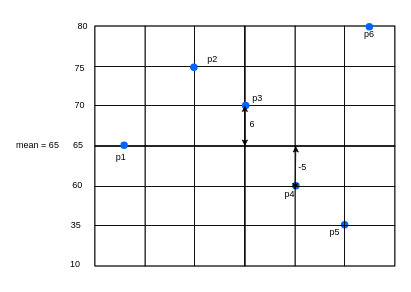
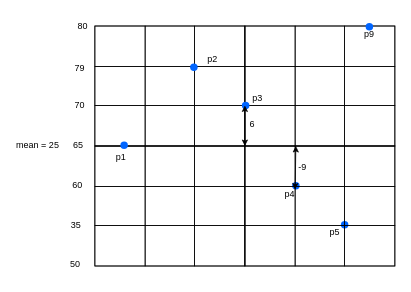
- <mxCell id="77" value="p6" style="text;html=1;align=center;verticalAlign=middle;whiteSpace=wrap;rounded=0;" vertex="1" parent="1"><mxGeometry x="462" y="30" width="60" height="30" as="geometry" /></mxCell>
+ <mxCell id="77" value="p9" style="text;html=1;align=center;verticalAlign=middle;whiteSpace=wrap;rounded=0;" vertex="1" parent="1"><mxGeometry x="462" y="30" width="60" height="30" as="geometry" /></mxCell>
- <mxCell id="63" value="75" style="text;html=1;align=center;verticalAlign=middle;whiteSpace=wrap;rounded=0;" vertex="1" parent="1"><mxGeometry x="76" y="75" width="60" height="30" as="geometry" /></mxCell>
+ <mxCell id="63" value="79" style="text;html=1;align=center;verticalAlign=middle;whiteSpace=wrap;rounded=0;" vertex="1" parent="1"><mxGeometry x="76" y="75" width="60" height="30" as="geometry" /></mxCell>
- <mxCell id="60" value="mean = 65" style="text;html=1;align=center;verticalAlign=middle;whiteSpace=wrap;rounded=0;" vertex="1" parent="1"><mxGeometry x="20" y="178" width="60" height="30" as="geometry" /></mxCell>
+ <mxCell id="60" value="mean = 25" style="text;html=1;align=center;verticalAlign=middle;whiteSpace=wrap;rounded=0;" vertex="1" parent="1"><mxGeometry x="20" y="178" width="60" height="30" as="geometry" /></mxCell>
- <mxCell id="71" value="-5" style="text;html=1;align=center;verticalAlign=middle;whiteSpace=wrap;rounded=0;" vertex="1" parent="1"><mxGeometry x="373" y="208" width="60" height="30" as="geometry" /></mxCell>
+ <mxCell id="71" value="-9" style="text;html=1;align=center;verticalAlign=middle;whiteSpace=wrap;rounded=0;" vertex="1" parent="1"><mxGeometry x="373" y="208" width="60" height="30" as="geometry" /></mxCell>
- <mxCell id="67" value="10" style="text;html=1;align=center;verticalAlign=middle;whiteSpace=wrap;rounded=0;" vertex="1" parent="1"><mxGeometry x="70" y="337" width="60" height="30" as="geometry" /></mxCell>
+ <mxCell id="67" value="50" style="text;html=1;align=center;verticalAlign=middle;whiteSpace=wrap;rounded=0;" vertex="1" parent="1"><mxGeometry x="70" y="337" width="60" height="30" as="geometry" /></mxCell>
